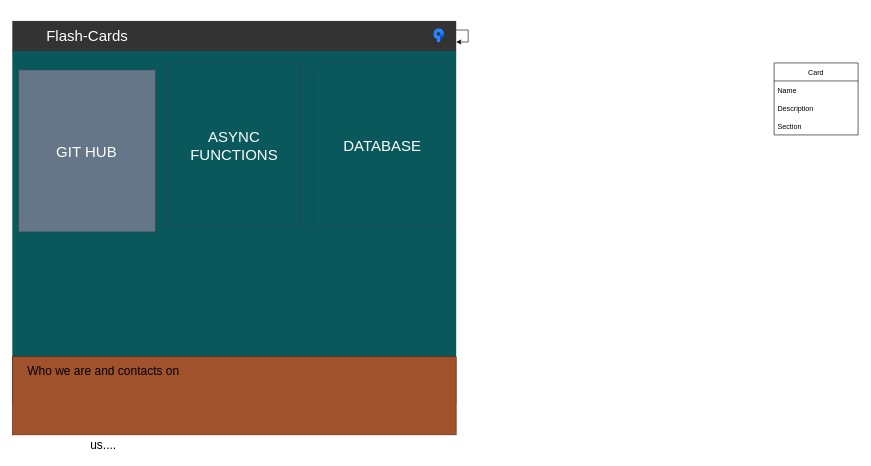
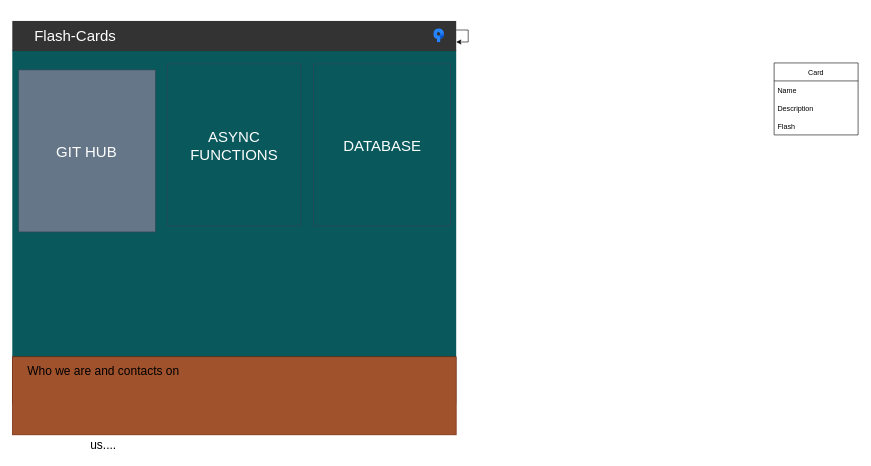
- <mxCell id="13" value="&lt;font color=&quot;#ffffff&quot;&gt;Flash-Cards&lt;/font&gt;" style="text;html=1;align=center;verticalAlign=middle;whiteSpace=wrap;rounded=0;fontSize=25;" vertex="1" parent="2"><mxGeometry x="30" y="9.41" width="190" height="30" as="geometry" /></mxCell>
+ <mxCell id="13" value="&lt;font color=&quot;#ffffff&quot;&gt;Flash-Cards&lt;/font&gt;" style="text;html=1;align=center;verticalAlign=middle;whiteSpace=wrap;rounded=0;fontSize=25;" vertex="1" parent="2"><mxGeometry x="10" y="9.41" width="190" height="30" as="geometry" /></mxCell>
- <mxCell id="17" value="Section" style="text;strokeColor=none;fillColor=none;align=left;verticalAlign=middle;spacingLeft=4;spacingRight=4;overflow=hidden;points=[[0,0.5],[1,0.5]];portConstraint=eastwest;rotatable=0;" vertex="1" parent="14"><mxGeometry y="90" width="140" height="30" as="geometry" /></mxCell>
+ <mxCell id="17" value="Flash" style="text;strokeColor=none;fillColor=none;align=left;verticalAlign=middle;spacingLeft=4;spacingRight=4;overflow=hidden;points=[[0,0.5],[1,0.5]];portConstraint=eastwest;rotatable=0;" vertex="1" parent="14"><mxGeometry y="90" width="140" height="30" as="geometry" /></mxCell>
